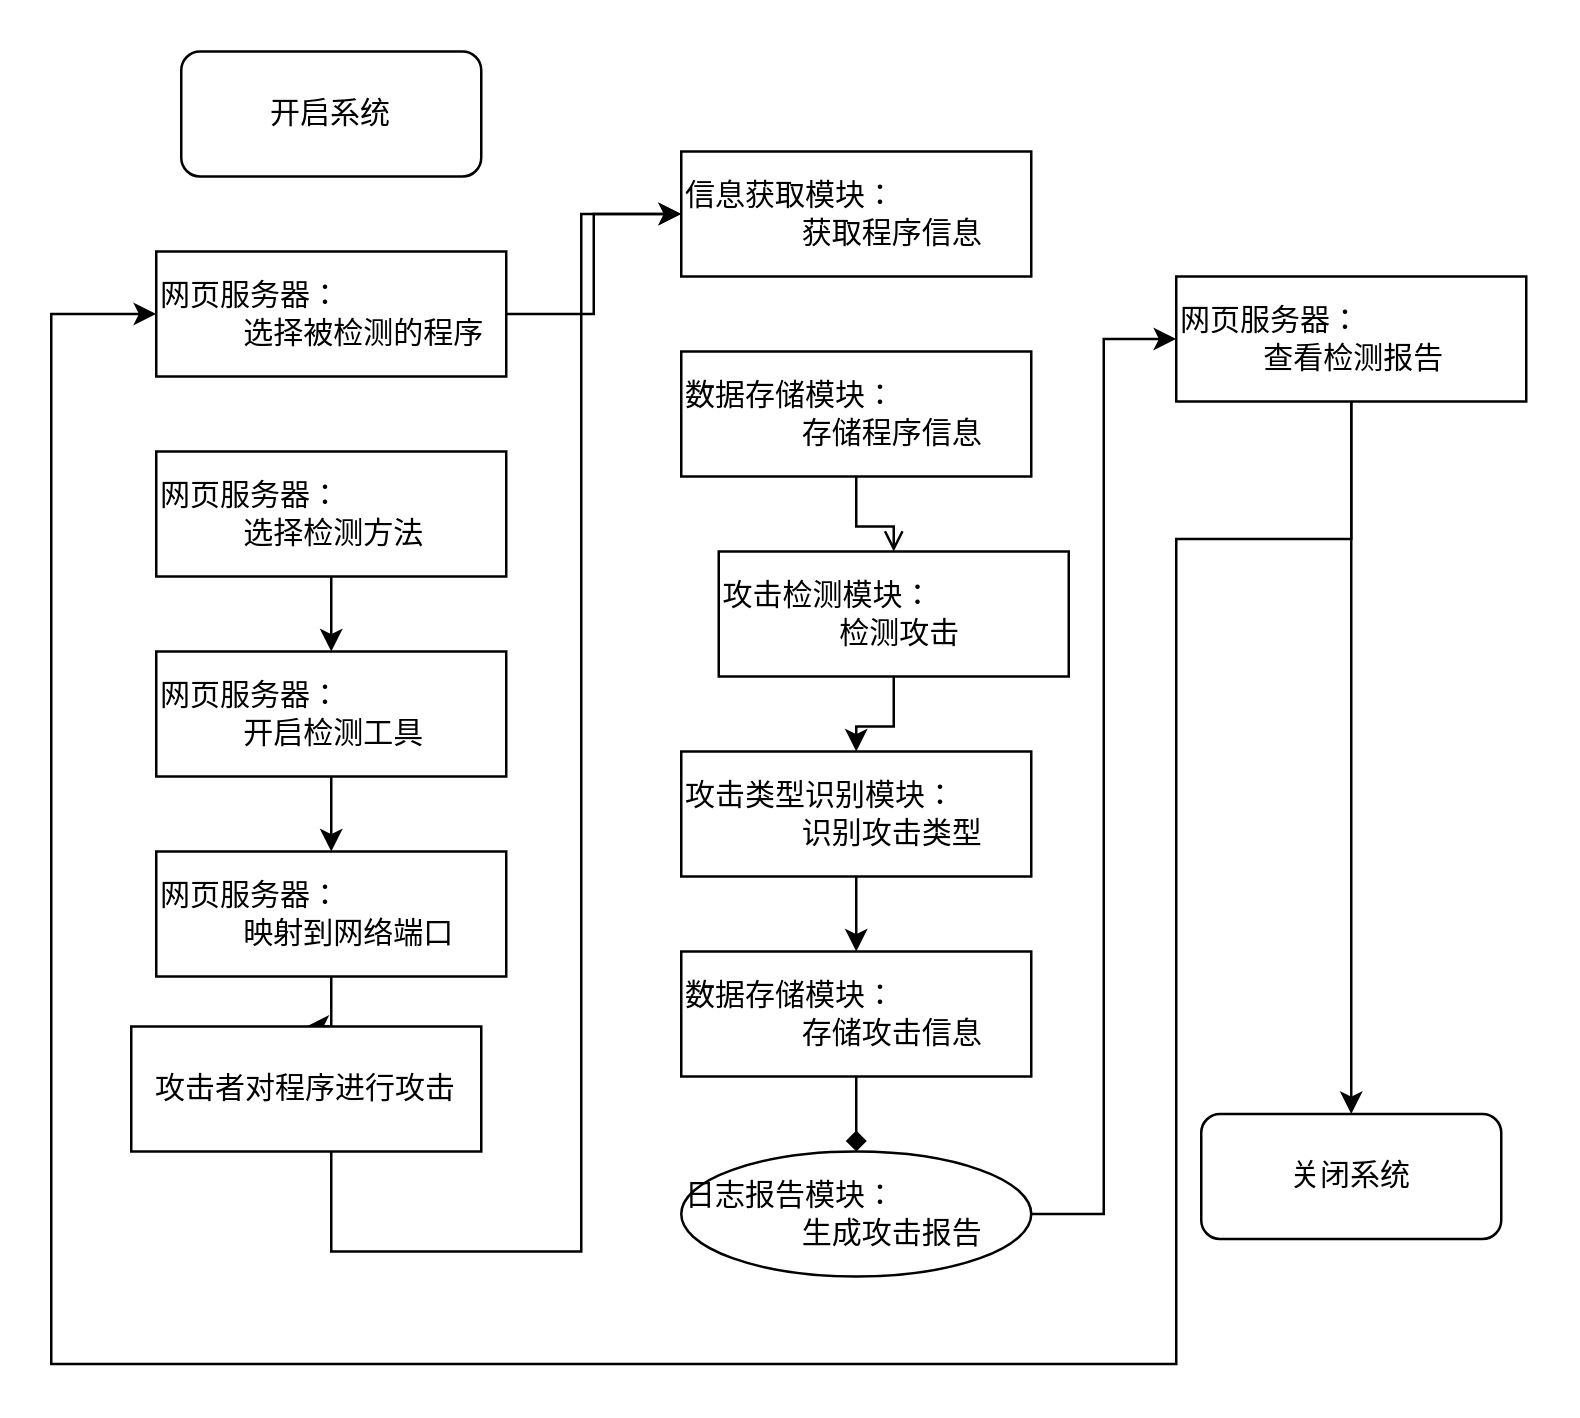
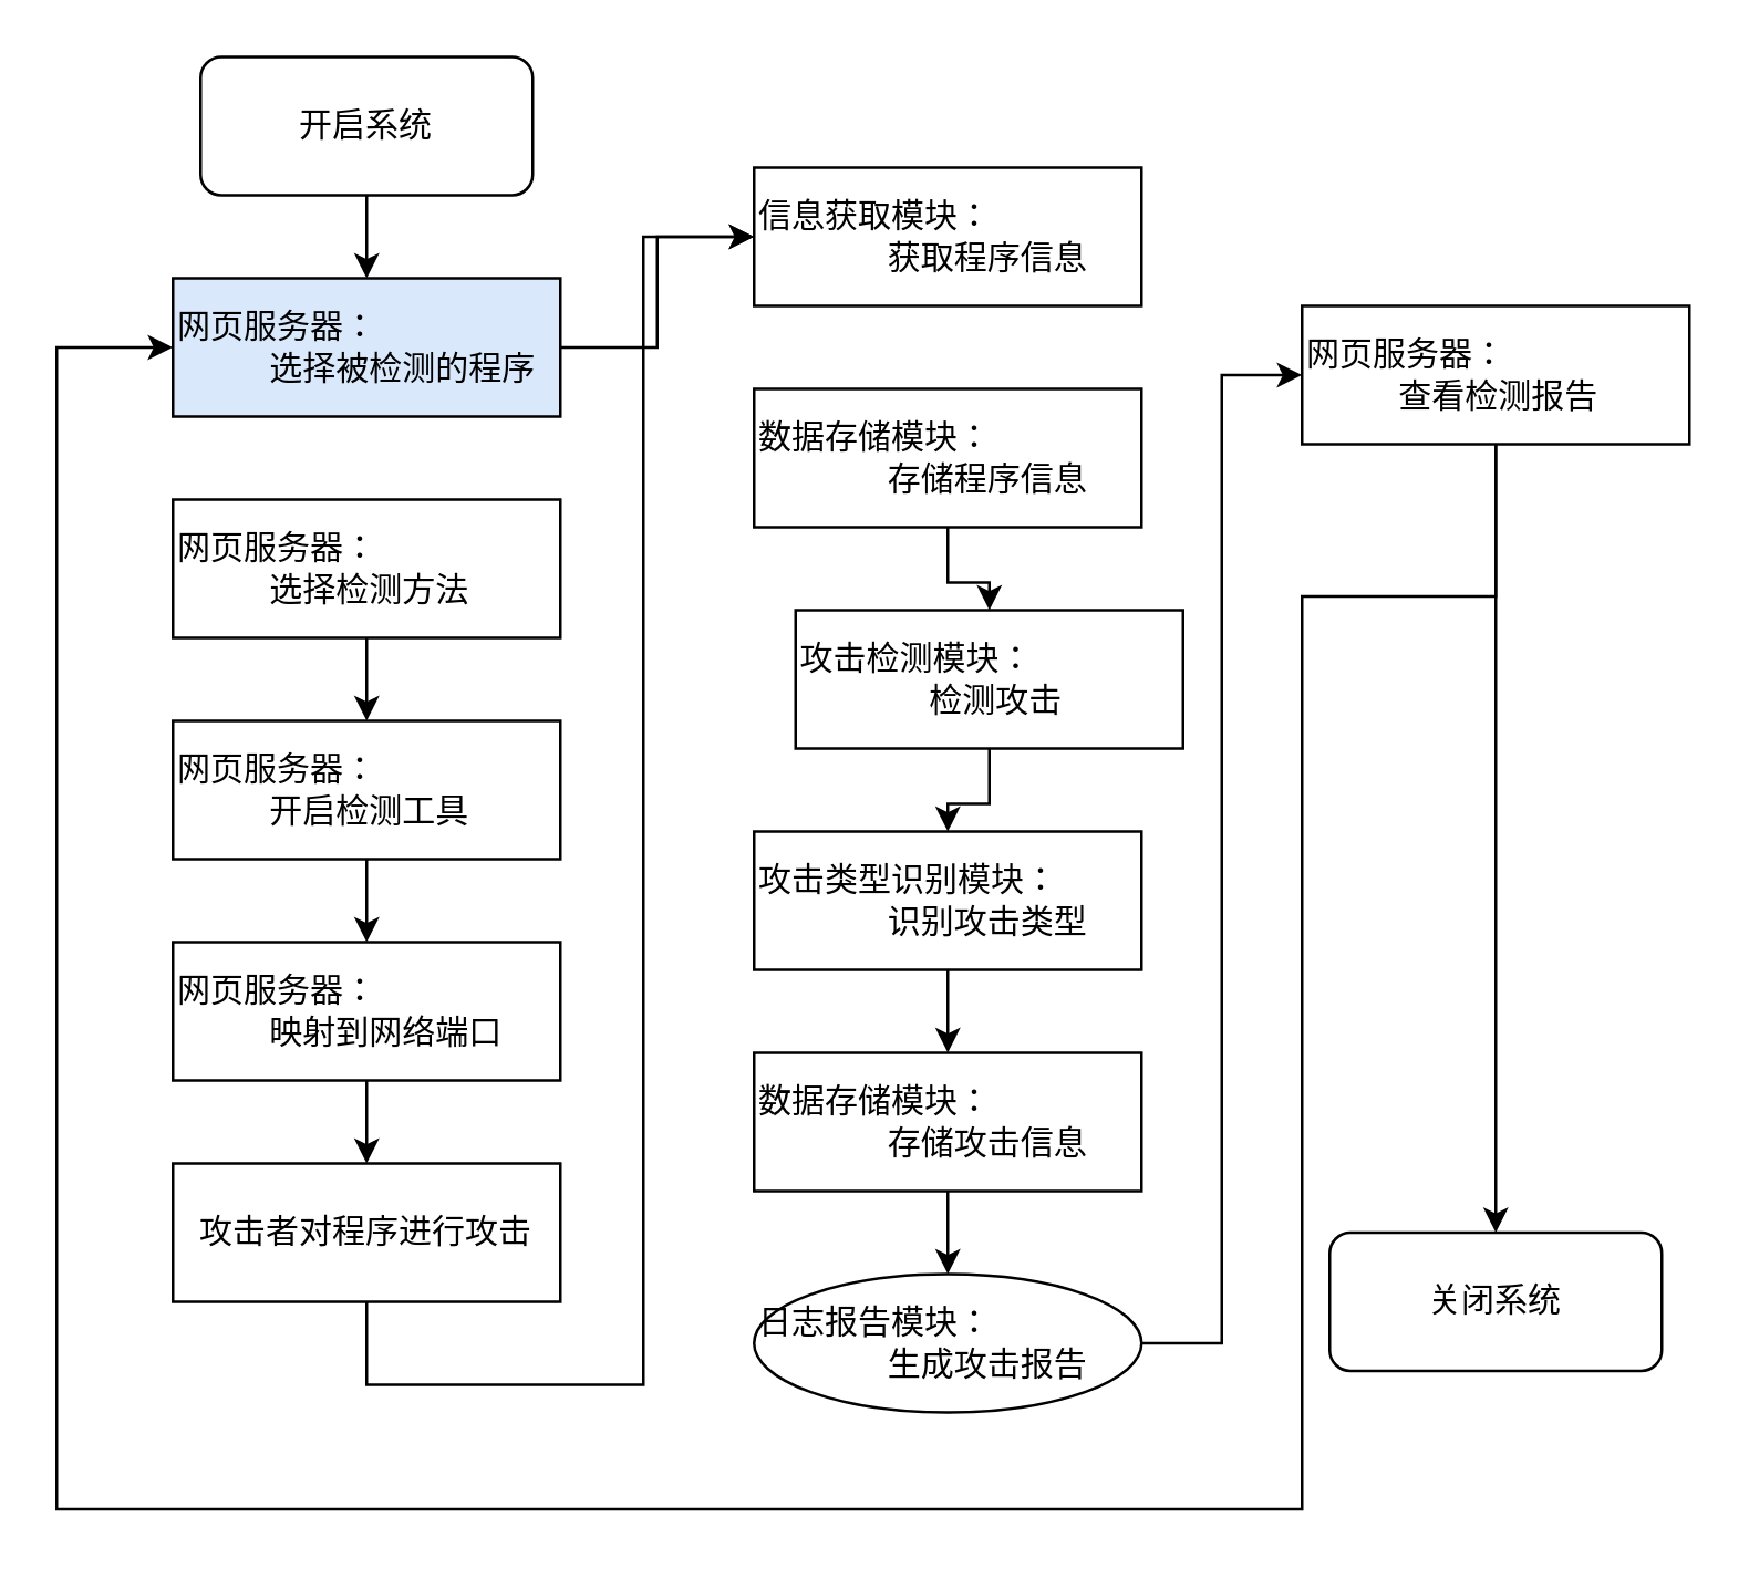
+ <mxCell id="2" value="" style="edgeStyle=orthogonalEdgeStyle;rounded=0;orthogonalLoop=1;jettySize=auto;html=1;" parent="1" source="3" target="5" edge="1"><mxGeometry relative="1" as="geometry" /></mxCell>
- <mxCell id="5" value="&lt;div align=&quot;left&quot;&gt;网页服务器：&lt;br&gt;&lt;/div&gt;&lt;div align=&quot;left&quot;&gt;&amp;nbsp;&amp;nbsp;&amp;nbsp;&amp;nbsp;&amp;nbsp;&amp;nbsp;&amp;nbsp;&amp;nbsp;&amp;nbsp; 选择被检测的程序&lt;/div&gt;" style="rounded=0;whiteSpace=wrap;html=1;align=left;" parent="1" vertex="1"><mxGeometry x="62" y="100" width="140" height="50" as="geometry" /></mxCell>
+ <mxCell id="5" value="&lt;div align=&quot;left&quot;&gt;网页服务器：&lt;br&gt;&lt;/div&gt;&lt;div align=&quot;left&quot;&gt;&amp;nbsp;&amp;nbsp;&amp;nbsp;&amp;nbsp;&amp;nbsp;&amp;nbsp;&amp;nbsp;&amp;nbsp;&amp;nbsp; 选择被检测的程序&lt;/div&gt;" style="rounded=0;whiteSpace=wrap;html=1;align=left;fillColor=#dae8fc;" parent="1" vertex="1"><mxGeometry x="62" y="100" width="140" height="50" as="geometry" /></mxCell>
- <mxCell id="16" value="" style="edgeStyle=orthogonalEdgeStyle;rounded=0;orthogonalLoop=1;jettySize=auto;html=1;endArrow=open;" edge="1" parent="1" source="20" target="19"><mxGeometry relative="1" as="geometry" /></mxCell>
+ <mxCell id="16" value="" style="edgeStyle=orthogonalEdgeStyle;rounded=0;orthogonalLoop=1;jettySize=auto;html=1;" edge="1" parent="1" source="20" target="19"><mxGeometry relative="1" as="geometry" /></mxCell>
- <mxCell id="13" value="攻击者对程序进行攻击" style="rounded=0;whiteSpace=wrap;html=1;align=center;" parent="1" vertex="1"><mxGeometry x="52" y="410" width="140" height="50" as="geometry" /></mxCell>
+ <mxCell id="13" value="攻击者对程序进行攻击" style="rounded=0;whiteSpace=wrap;html=1;align=center;" parent="1" vertex="1"><mxGeometry x="62" y="420" width="140" height="50" as="geometry" /></mxCell>
- <mxCell id="23" value="" style="edgeStyle=orthogonalEdgeStyle;rounded=0;orthogonalLoop=1;jettySize=auto;html=1;endArrow=diamond;" edge="1" parent="1" source="24" target="26"><mxGeometry relative="1" as="geometry" /></mxCell>
+ <mxCell id="23" value="" style="edgeStyle=orthogonalEdgeStyle;rounded=0;orthogonalLoop=1;jettySize=auto;html=1;" edge="1" parent="1" source="24" target="26"><mxGeometry relative="1" as="geometry" /></mxCell>
